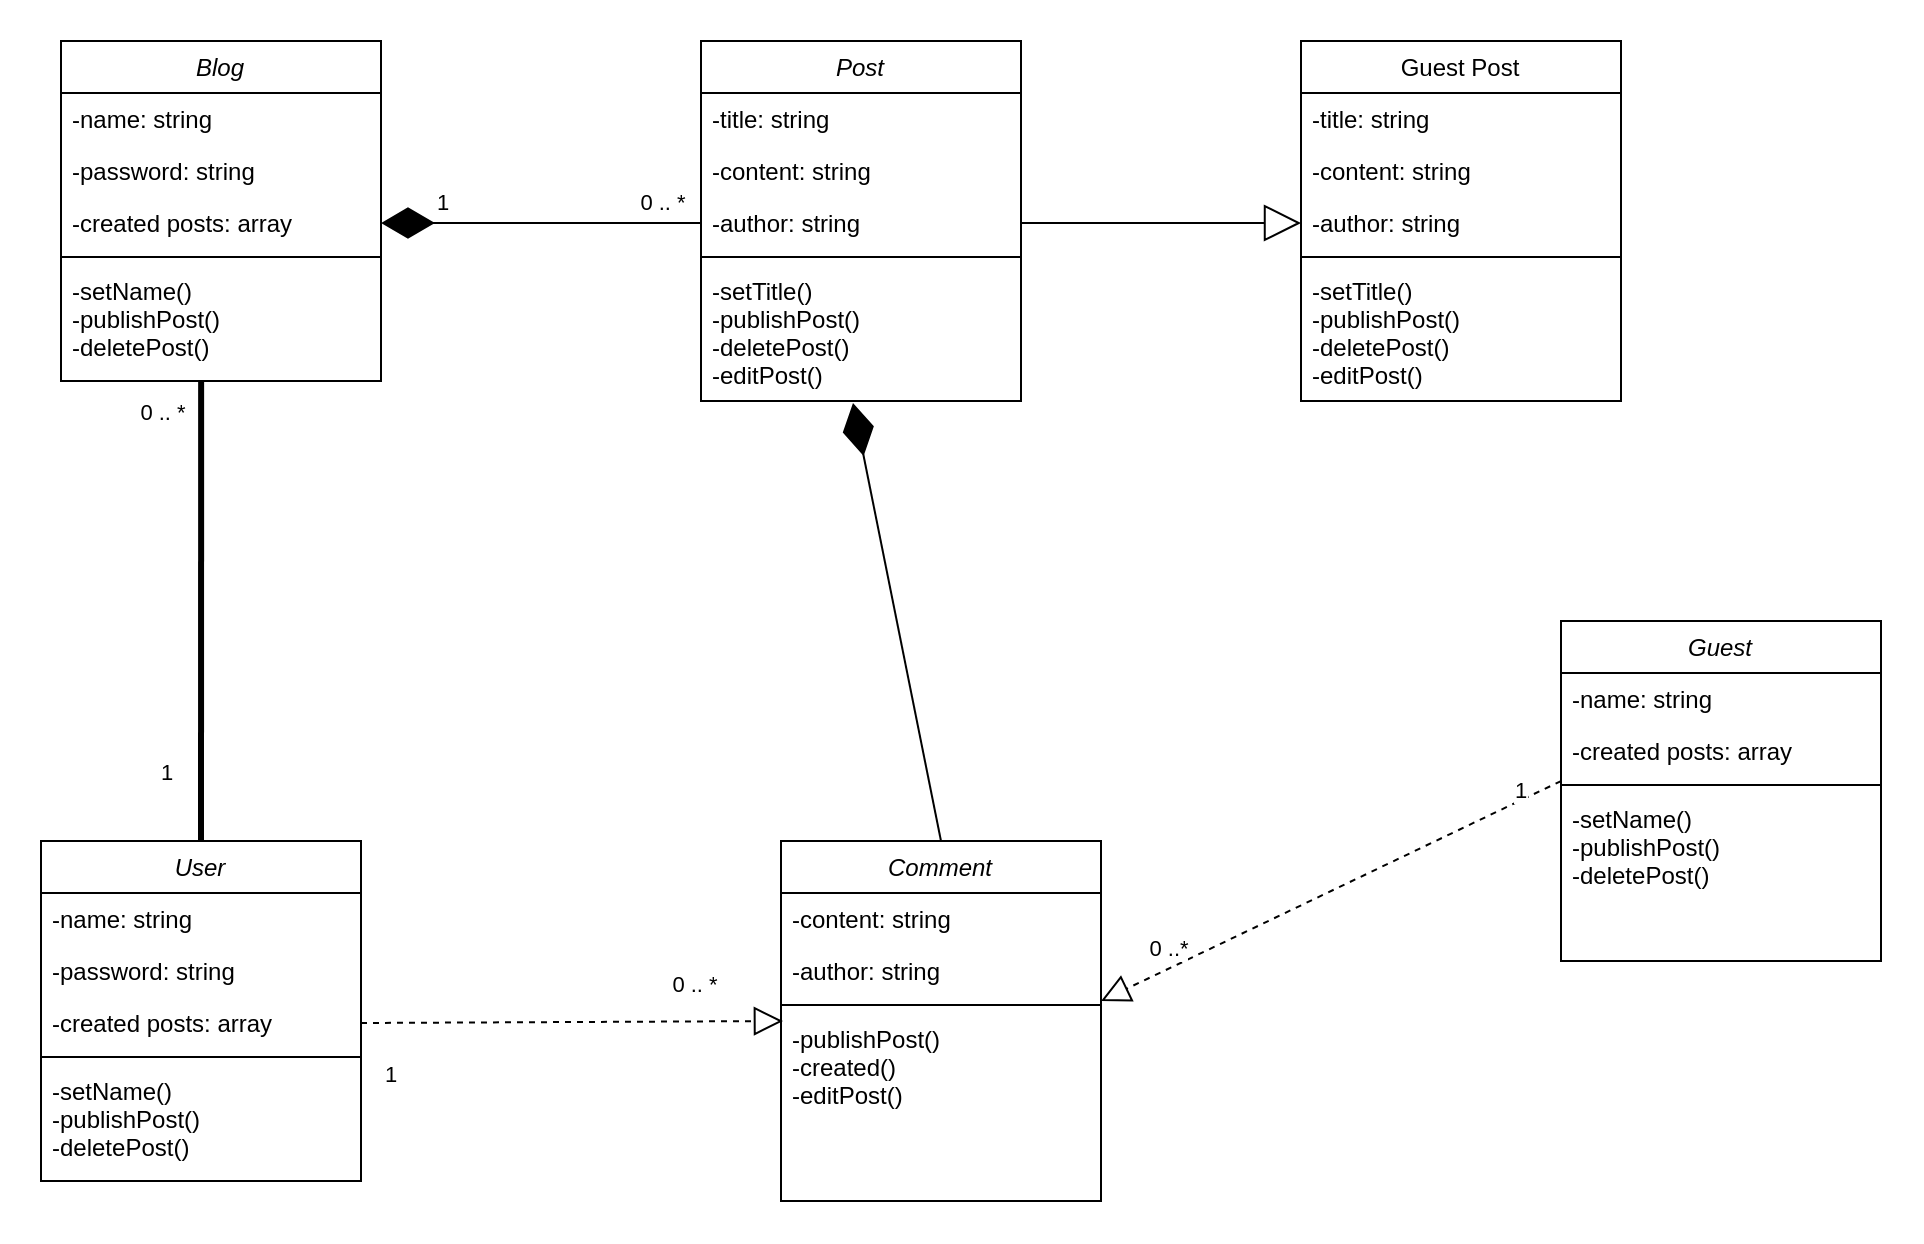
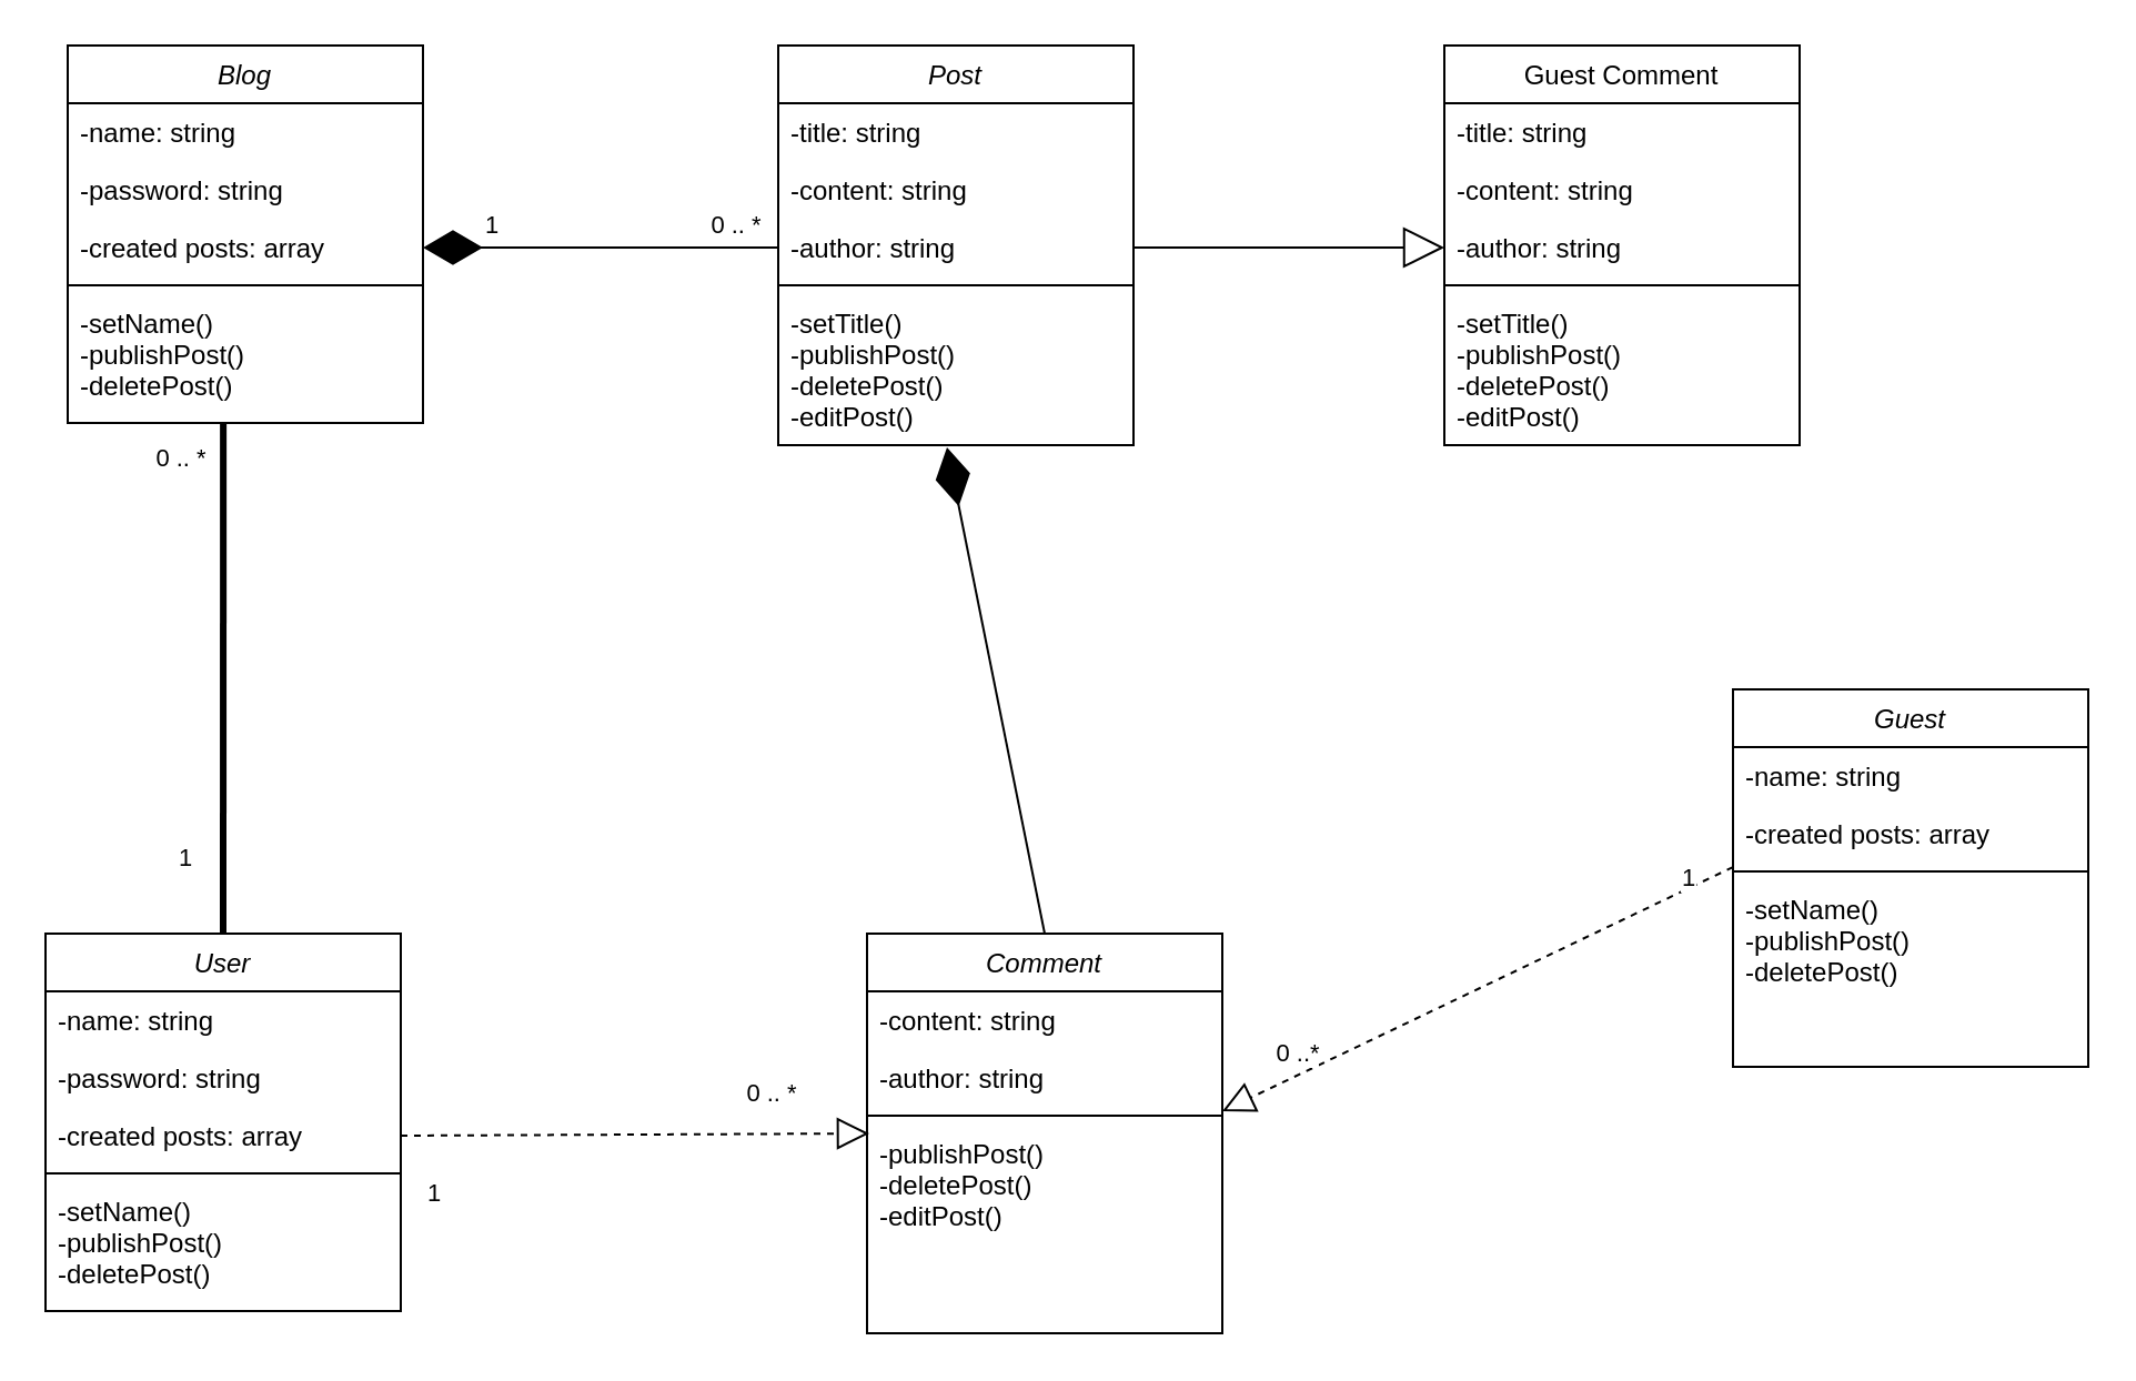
- <mxCell id="8" value="Guest Post" style="swimlane;fontStyle=0;align=center;verticalAlign=top;childLayout=stackLayout;horizontal=1;startSize=26;horizontalStack=0;resizeParent=1;resizeLast=0;collapsible=1;marginBottom=0;rounded=0;shadow=0;strokeWidth=1;" parent="1" vertex="1"><mxGeometry x="650" y="20" width="160" height="180" as="geometry"><mxRectangle x="550" y="140" width="160" height="26" as="alternateBounds" /></mxGeometry></mxCell>
+ <mxCell id="8" value="Guest Comment" style="swimlane;fontStyle=0;align=center;verticalAlign=top;childLayout=stackLayout;horizontal=1;startSize=26;horizontalStack=0;resizeParent=1;resizeLast=0;collapsible=1;marginBottom=0;rounded=0;shadow=0;strokeWidth=1;" parent="1" vertex="1"><mxGeometry x="650" y="20" width="160" height="180" as="geometry"><mxRectangle x="550" y="140" width="160" height="26" as="alternateBounds" /></mxGeometry></mxCell>
- <mxCell id="38" value="-publishPost()&#10;-created()&#10;-editPost()&#10;" style="text;align=left;verticalAlign=top;spacingLeft=4;spacingRight=4;overflow=hidden;rotatable=0;points=[[0,0.5],[1,0.5]];portConstraint=eastwest;" vertex="1" parent="34"><mxGeometry y="86" width="160" height="68" as="geometry" /></mxCell>
+ <mxCell id="38" value="-publishPost()&#10;-deletePost()&#10;-editPost()&#10;" style="text;align=left;verticalAlign=top;spacingLeft=4;spacingRight=4;overflow=hidden;rotatable=0;points=[[0,0.5],[1,0.5]];portConstraint=eastwest;" vertex="1" parent="34"><mxGeometry y="86" width="160" height="68" as="geometry" /></mxCell>
